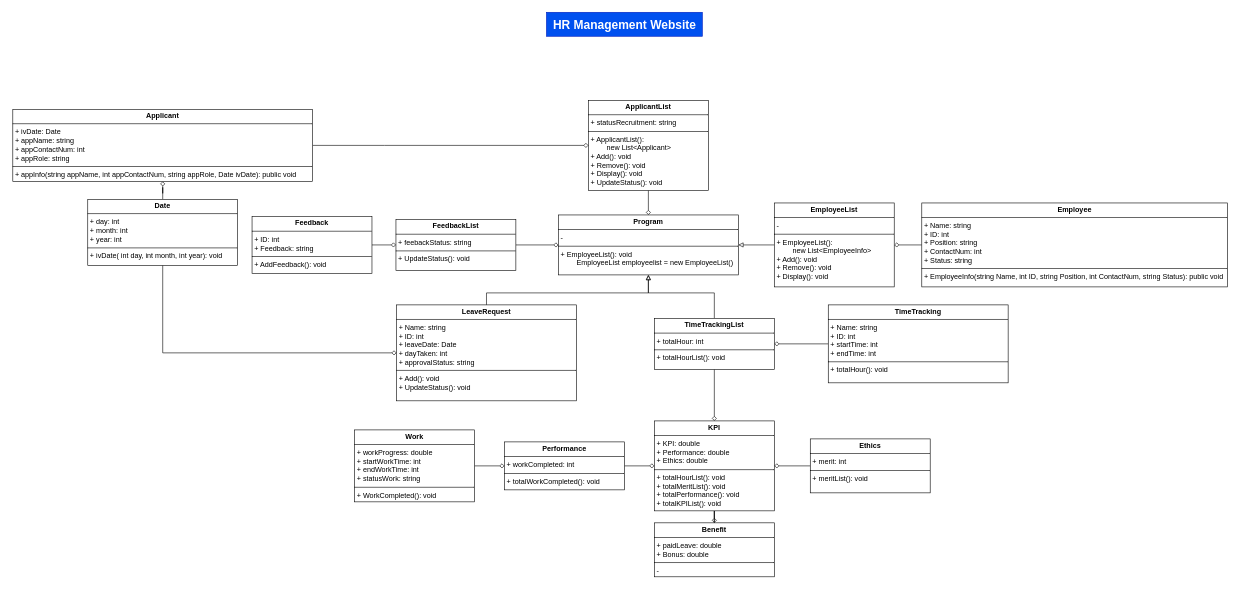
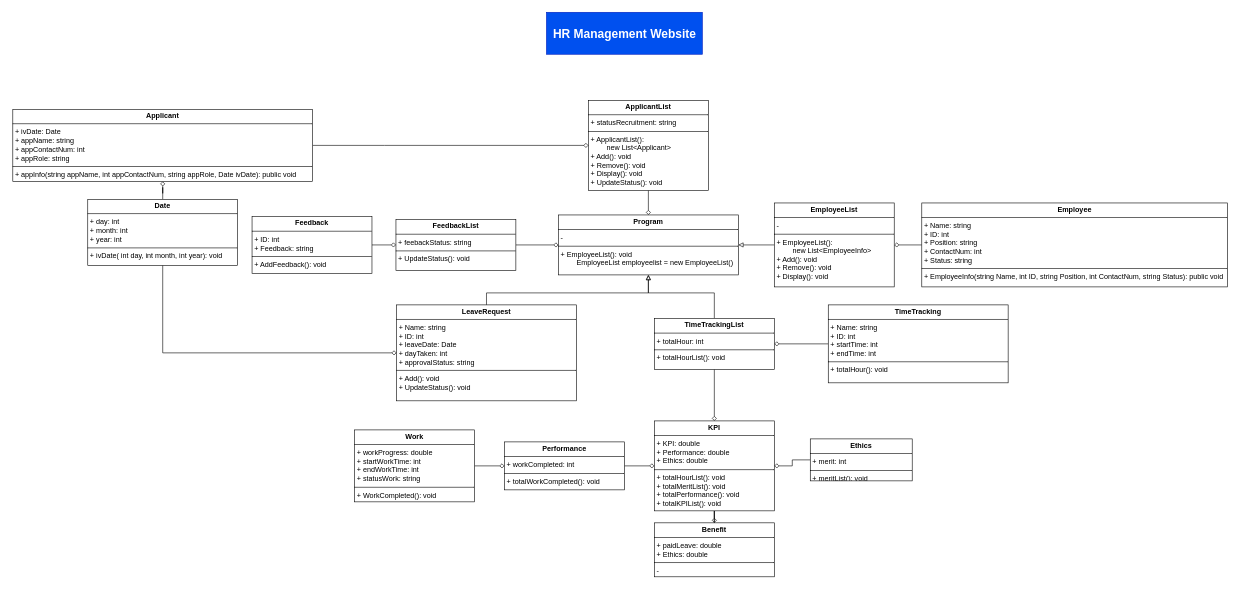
- <mxCell id="3" value="&lt;font style=&quot;font-size: 20px;&quot;&gt;&lt;b&gt;HR Management Website&lt;/b&gt;&lt;/font&gt;" style="text;html=1;align=center;verticalAlign=middle;resizable=0;points=[];autosize=1;strokeColor=#001DBC;fillColor=#0050ef;fontColor=#ffffff;" parent="1" vertex="1"><mxGeometry x="910" y="20" width="260" height="40" as="geometry" /></mxCell>
+ <mxCell id="3" value="&lt;font style=&quot;font-size: 20px;&quot;&gt;&lt;b&gt;HR Management Website&lt;/b&gt;&lt;/font&gt;" style="text;html=1;align=center;verticalAlign=middle;resizable=0;points=[];autosize=1;strokeColor=#001DBC;fillColor=#0050ef;fontColor=#ffffff;" parent="1" vertex="1"><mxGeometry x="910" y="20" width="260" height="70" as="geometry" /></mxCell>
- <mxCell id="25" value="&lt;p style=&quot;margin:0px;margin-top:4px;text-align:center;&quot;&gt;&lt;b&gt;Ethics&lt;/b&gt;&lt;/p&gt;&lt;hr size=&quot;1&quot; style=&quot;border-style:solid;&quot;&gt;&lt;p style=&quot;margin:0px;margin-left:4px;&quot;&gt;+ merit: int&lt;/p&gt;&lt;hr size=&quot;1&quot; style=&quot;border-style:solid;&quot;&gt;&lt;p style=&quot;margin:0px;margin-left:4px;&quot;&gt;+ merit&lt;span style=&quot;background-color: initial;&quot;&gt;List(): void&lt;/span&gt;&lt;/p&gt;&lt;p style=&quot;margin:0px;margin-left:4px;&quot;&gt;&lt;span style=&quot;background-color: initial;&quot;&gt;&lt;br&gt;&lt;/span&gt;&lt;/p&gt;" style="verticalAlign=top;align=left;overflow=fill;html=1;whiteSpace=wrap;" vertex="1" parent="1"><mxGeometry x="1350" y="731.5" width="200" height="90" as="geometry" /></mxCell>
+ <mxCell id="25" value="&lt;p style=&quot;margin:0px;margin-top:4px;text-align:center;&quot;&gt;&lt;b&gt;Ethics&lt;/b&gt;&lt;/p&gt;&lt;hr size=&quot;1&quot; style=&quot;border-style:solid;&quot;&gt;&lt;p style=&quot;margin:0px;margin-left:4px;&quot;&gt;+ merit: int&lt;/p&gt;&lt;hr size=&quot;1&quot; style=&quot;border-style:solid;&quot;&gt;&lt;p style=&quot;margin:0px;margin-left:4px;&quot;&gt;+ merit&lt;span style=&quot;background-color: initial;&quot;&gt;List(): void&lt;/span&gt;&lt;/p&gt;&lt;p style=&quot;margin:0px;margin-left:4px;&quot;&gt;&lt;span style=&quot;background-color: initial;&quot;&gt;&lt;br&gt;&lt;/span&gt;&lt;/p&gt;" style="verticalAlign=top;align=left;overflow=fill;html=1;whiteSpace=wrap;" vertex="1" parent="1"><mxGeometry x="1350" y="731.5" width="170" height="70" as="geometry" /></mxCell>
- <mxCell id="32" value="&lt;p style=&quot;margin:0px;margin-top:4px;text-align:center;&quot;&gt;&lt;b&gt;Benefit&lt;/b&gt;&lt;/p&gt;&lt;hr size=&quot;1&quot; style=&quot;border-style:solid;&quot;&gt;&lt;p style=&quot;margin:0px;margin-left:4px;&quot;&gt;&lt;span style=&quot;background-color: initial;&quot;&gt;+ paidLeave: double&lt;/span&gt;&lt;/p&gt;&lt;p style=&quot;margin:0px;margin-left:4px;&quot;&gt;&lt;span style=&quot;background-color: initial;&quot;&gt;+ Bonus: double&lt;/span&gt;&lt;/p&gt;&lt;hr size=&quot;1&quot; style=&quot;border-style:solid;&quot;&gt;&lt;p style=&quot;margin:0px;margin-left:4px;&quot;&gt;-&lt;/p&gt;" style="verticalAlign=top;align=left;overflow=fill;html=1;whiteSpace=wrap;" vertex="1" parent="1"><mxGeometry x="1090" y="871.5" width="200" height="90" as="geometry" /></mxCell>
+ <mxCell id="32" value="&lt;p style=&quot;margin:0px;margin-top:4px;text-align:center;&quot;&gt;&lt;b&gt;Benefit&lt;/b&gt;&lt;/p&gt;&lt;hr size=&quot;1&quot; style=&quot;border-style:solid;&quot;&gt;&lt;p style=&quot;margin:0px;margin-left:4px;&quot;&gt;&lt;span style=&quot;background-color: initial;&quot;&gt;+ paidLeave: double&lt;/span&gt;&lt;/p&gt;&lt;p style=&quot;margin:0px;margin-left:4px;&quot;&gt;&lt;span style=&quot;background-color: initial;&quot;&gt;+ Ethics: double&lt;/span&gt;&lt;/p&gt;&lt;hr size=&quot;1&quot; style=&quot;border-style:solid;&quot;&gt;&lt;p style=&quot;margin:0px;margin-left:4px;&quot;&gt;-&lt;/p&gt;" style="verticalAlign=top;align=left;overflow=fill;html=1;whiteSpace=wrap;" vertex="1" parent="1"><mxGeometry x="1090" y="871.5" width="200" height="90" as="geometry" /></mxCell>
